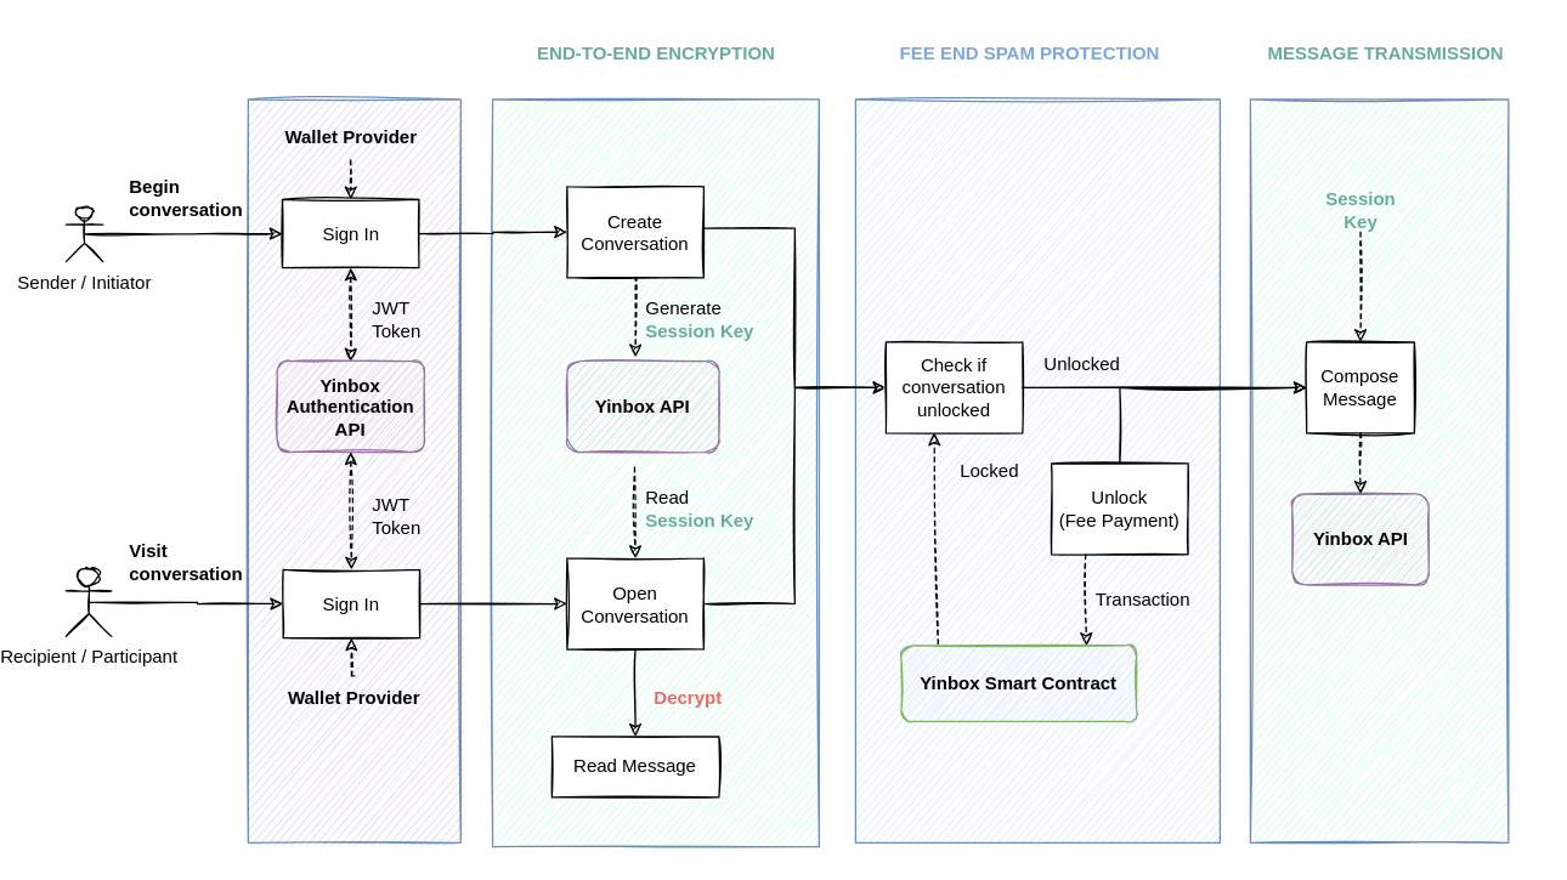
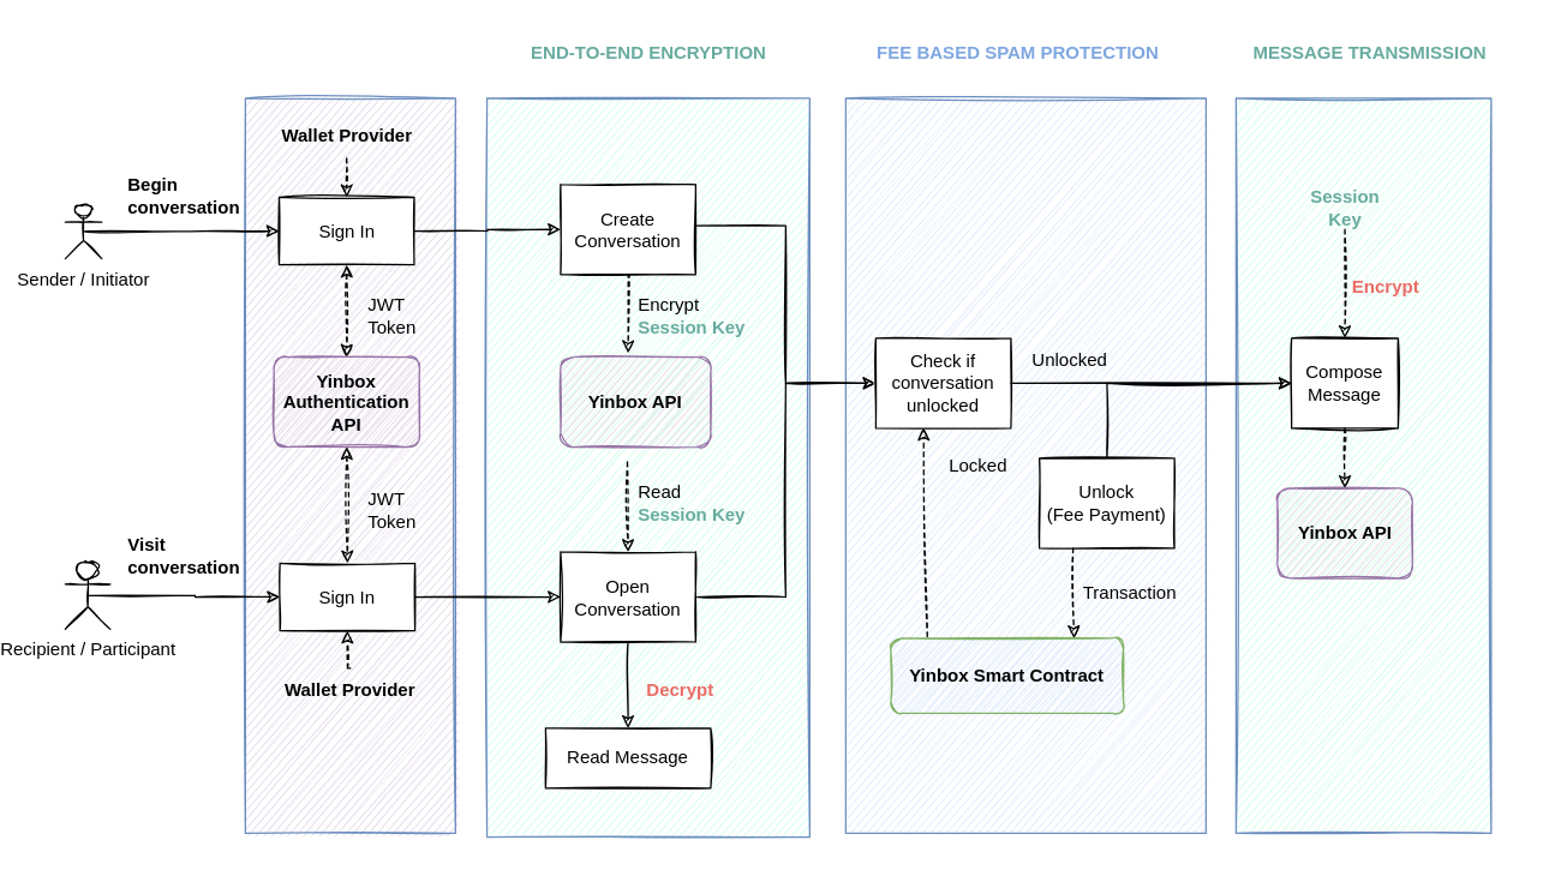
- <mxCell id="36" value="FEE END SPAM PROTECTION" style="text;html=1;strokeColor=none;fillColor=none;align=center;verticalAlign=middle;whiteSpace=wrap;rounded=0;fontStyle=1;sketch=1;fontColor=#7EA6E0;" vertex="1" parent="1"><mxGeometry x="557" y="20" width="196" height="30" as="geometry" /></mxCell>
+ <mxCell id="36" value="FEE BASED SPAM PROTECTION" style="text;html=1;strokeColor=none;fillColor=none;align=center;verticalAlign=middle;whiteSpace=wrap;rounded=0;fontStyle=1;sketch=1;fontColor=#7EA6E0;" vertex="1" parent="1"><mxGeometry x="557" y="20" width="196" height="30" as="geometry" /></mxCell>
+ <mxCell id="33" value="&lt;b&gt;&lt;font color=&quot;#ea6b66&quot;&gt;Encrypt&lt;/font&gt;&lt;/b&gt;" style="text;html=1;strokeColor=none;fillColor=none;align=center;verticalAlign=middle;whiteSpace=wrap;rounded=0;sketch=1;" parent="1" vertex="1"><mxGeometry x="870" y="176" width="60" height="30" as="geometry" /></mxCell>
- <mxCell id="23" value="Generate &lt;b&gt;&lt;font color=&quot;#67ab9f&quot;&gt;Session Key&lt;/font&gt;&lt;/b&gt;" style="text;html=1;strokeColor=none;fillColor=none;align=left;verticalAlign=middle;whiteSpace=wrap;rounded=0;sketch=1;" parent="1" vertex="1"><mxGeometry x="400" y="195" width="75" height="30" as="geometry" /></mxCell>
+ <mxCell id="23" value="Encrypt &lt;b&gt;&lt;font color=&quot;#67ab9f&quot;&gt;Session Key&lt;/font&gt;&lt;/b&gt;" style="text;html=1;strokeColor=none;fillColor=none;align=left;verticalAlign=middle;whiteSpace=wrap;rounded=0;sketch=1;" parent="1" vertex="1"><mxGeometry x="400" y="195" width="75" height="30" as="geometry" /></mxCell>
